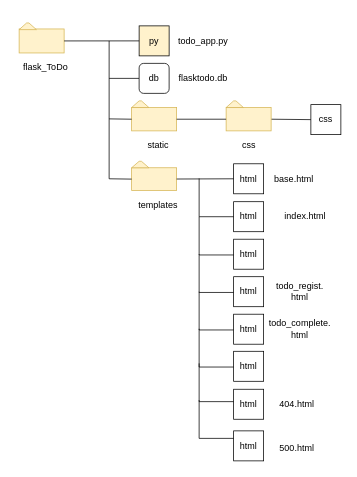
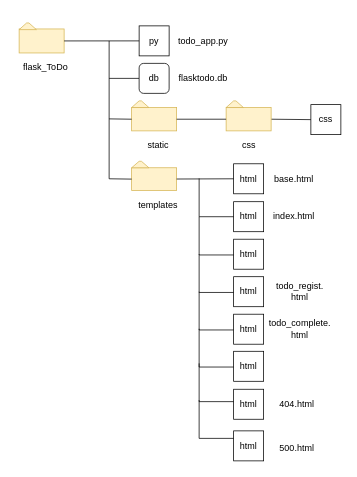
- <mxCell id="30" value="py" style="rounded=0;whiteSpace=wrap;html=1;fillColor=#fff2cc;" parent="1" vertex="1"><mxGeometry x="185" y="34" width="40" height="40" as="geometry" /></mxCell>
+ <mxCell id="30" value="py" style="rounded=0;whiteSpace=wrap;html=1;" parent="1" vertex="1"><mxGeometry x="185" y="34" width="40" height="40" as="geometry" /></mxCell>
- <mxCell id="27" value="index.html" style="text;html=1;align=center;verticalAlign=middle;resizable=0;points=[];autosize=1;strokeColor=none;fillColor=none;" parent="1" vertex="1"><mxGeometry x="366" y="273.44" width="80" height="30" as="geometry" /></mxCell>
+ <mxCell id="27" value="index.html" style="text;html=1;align=center;verticalAlign=middle;resizable=0;points=[];autosize=1;strokeColor=none;fillColor=none;" parent="1" vertex="1"><mxGeometry x="351" y="273.44" width="80" height="30" as="geometry" /></mxCell>
